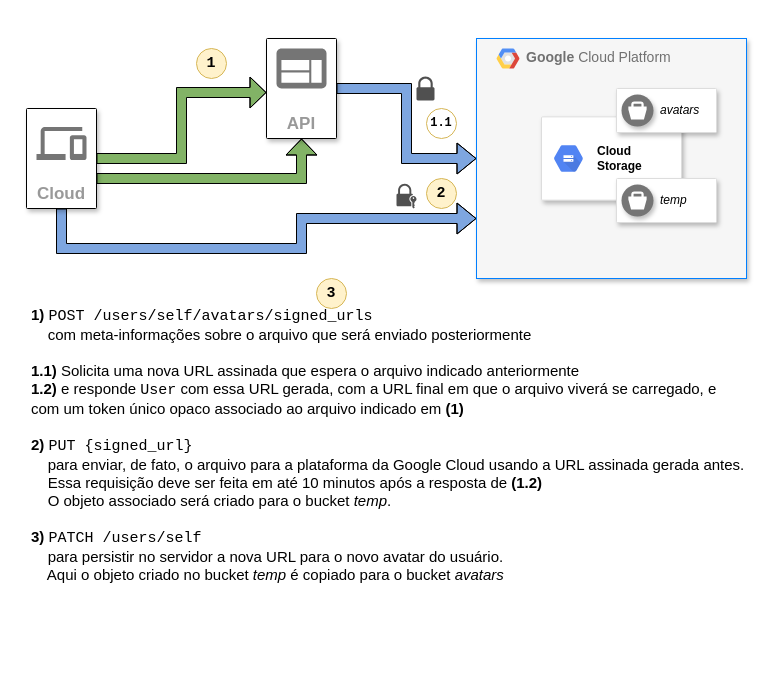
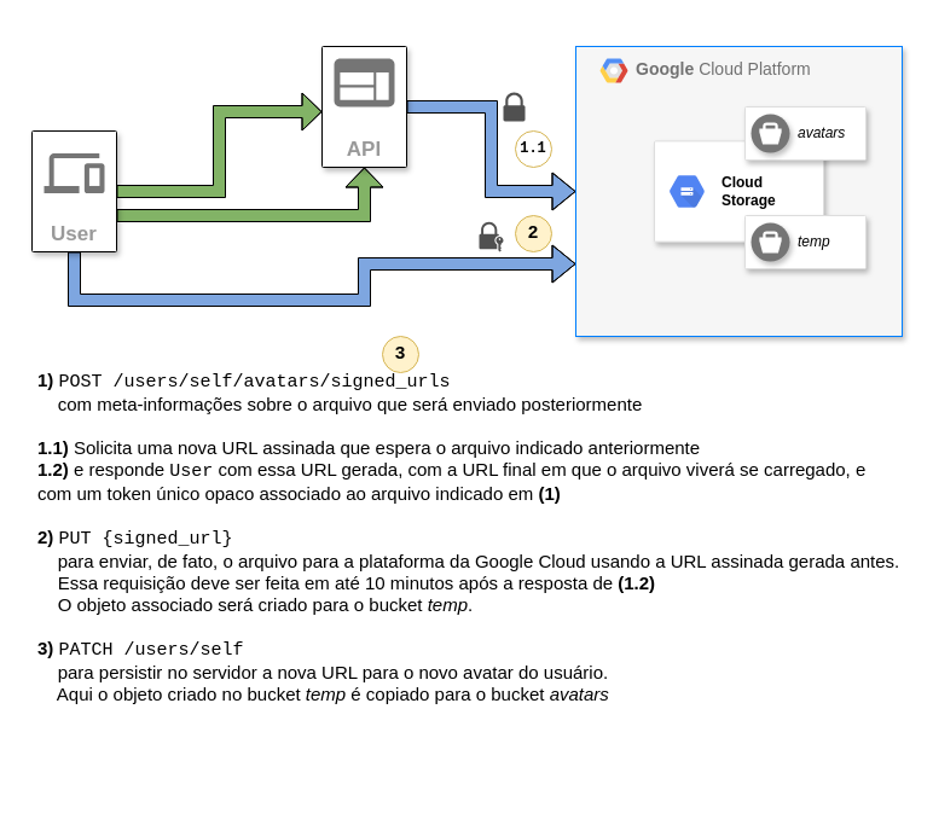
- <mxCell id="19" value="1" style="ellipse;whiteSpace=wrap;html=1;shadow=0;fontSize=15;strokeColor=#d6b656;fillColor=#fff2cc;fontFamily=Courier New;fontStyle=1" parent="1" vertex="1"><mxGeometry x="196" y="48" width="30" height="30" as="geometry" /></mxCell>
- <mxCell id="12" value="Cloud" style="strokeColor=#000000;fillColor=#ffffff;shadow=1;strokeWidth=1;rounded=1;absoluteArcSize=1;arcSize=2;labelPosition=center;verticalLabelPosition=middle;align=center;verticalAlign=bottom;spacingLeft=0;fontColor=#999999;fontSize=17;whiteSpace=wrap;spacingBottom=2;html=1;fontStyle=1" parent="1" vertex="1"><mxGeometry x="26" y="108" width="70" height="100" as="geometry" /></mxCell>
+ <mxCell id="12" value="User" style="strokeColor=#000000;fillColor=#ffffff;shadow=1;strokeWidth=1;rounded=1;absoluteArcSize=1;arcSize=2;labelPosition=center;verticalLabelPosition=middle;align=center;verticalAlign=bottom;spacingLeft=0;fontColor=#999999;fontSize=17;whiteSpace=wrap;spacingBottom=2;html=1;fontStyle=1" parent="1" vertex="1"><mxGeometry x="26" y="108" width="70" height="100" as="geometry" /></mxCell>
